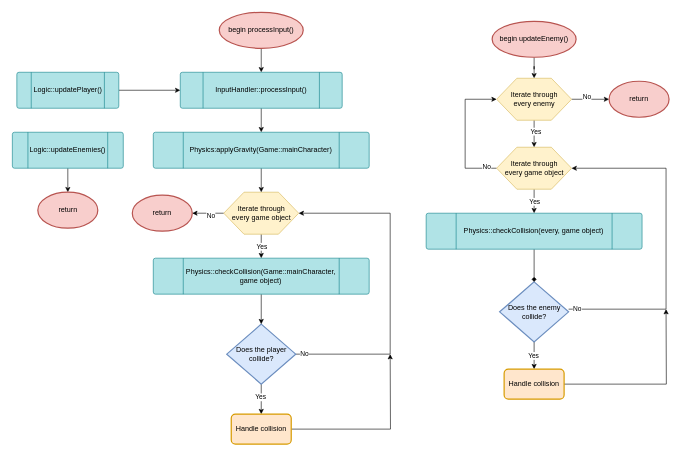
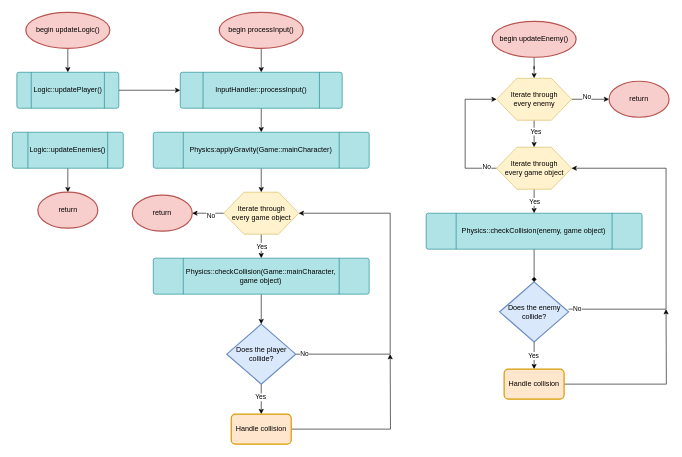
+ <mxCell id="3" value="begin updateLogic()" style="strokeWidth=2;html=1;shape=mxgraph.flowchart.start_1;whiteSpace=wrap;fillColor=#f8cecc;strokeColor=#b85450;" vertex="1" parent="1"><mxGeometry x="42.5" y="20" width="140" height="60" as="geometry" /></mxCell>
+ <mxCell id="2" value="" style="edgeStyle=orthogonalEdgeStyle;rounded=0;orthogonalLoop=1;jettySize=auto;html=1;" edge="1" parent="1" source="3" target="5"><mxGeometry relative="1" as="geometry" /></mxCell>
- <mxCell id="48" value="Physics::checkCollision(every, game object)" style="verticalLabelPosition=middle;verticalAlign=middle;html=1;shape=process;whiteSpace=wrap;rounded=1;size=0.14;arcSize=6;labelPosition=center;align=center;fillColor=#b0e3e6;strokeColor=#0e8088;" vertex="1" parent="1"><mxGeometry x="710" y="355" width="360" height="60" as="geometry" /></mxCell>
+ <mxCell id="48" value="Physics::checkCollision(enemy, game object)" style="verticalLabelPosition=middle;verticalAlign=middle;html=1;shape=process;whiteSpace=wrap;rounded=1;size=0.14;arcSize=6;labelPosition=center;align=center;fillColor=#b0e3e6;strokeColor=#0e8088;" vertex="1" parent="1"><mxGeometry x="710" y="355" width="360" height="60" as="geometry" /></mxCell>
